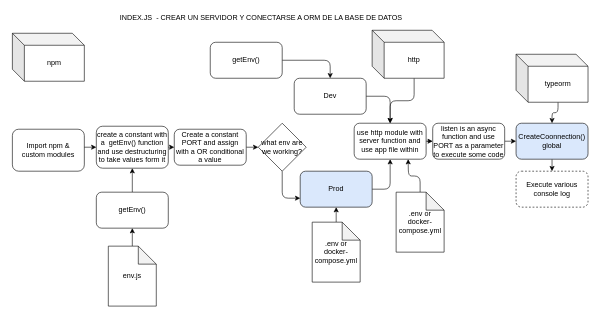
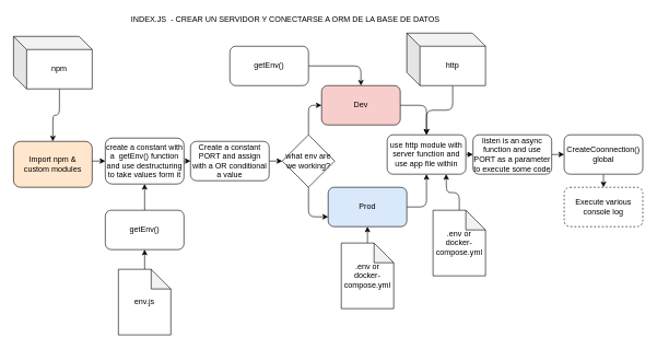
- <mxCell id="38" value="typeorm" style="shape=cube;whiteSpace=wrap;html=1;boundedLbl=1;backgroundOutline=1;darkOpacity=0.05;darkOpacity2=0.1;" vertex="1" parent="1"><mxGeometry x="860" y="90" width="120" height="80" as="geometry" /></mxCell>
- <mxCell id="18" value="Dev" style="rounded=1;whiteSpace=wrap;html=1;" parent="1" vertex="1"><mxGeometry x="490" y="130" width="120" height="60" as="geometry" /></mxCell>
+ <mxCell id="18" value="Dev" style="rounded=1;whiteSpace=wrap;html=1;fillColor=#f8cecc;" parent="1" vertex="1"><mxGeometry x="490" y="130" width="120" height="60" as="geometry" /></mxCell>
+ <mxCell id="14" style="edgeStyle=orthogonalEdgeStyle;html=1;exitX=0.5;exitY=0;exitDx=0;exitDy=0;entryX=0;entryY=0.5;entryDx=0;entryDy=0;" parent="1" source="16" target="18" edge="1"><mxGeometry relative="1" as="geometry" /></mxCell>
+ <mxCell id="34" style="edgeStyle=orthogonalEdgeStyle;html=1;exitX=0;exitY=0;exitDx=70;exitDy=80;exitPerimeter=0;" edge="1" parent="1" source="35" target="3"><mxGeometry relative="1" as="geometry" /></mxCell>
- <mxCell id="32" style="edgeStyle=orthogonalEdgeStyle;html=1;exitX=0;exitY=0;exitDx=70;exitDy=80;entryX=0.5;entryY=0;entryDx=0;entryDy=0;exitPerimeter=0;" parent="1" source="38" target="30" edge="1"><mxGeometry relative="1" as="geometry"><mxPoint x="920" y="190" as="sourcePoint" /></mxGeometry></mxCell>
- <mxCell id="30" value="CreateCoonnection() global" style="rounded=1;whiteSpace=wrap;html=1;fillColor=#dae8fc;" parent="1" vertex="1"><mxGeometry x="860" y="205" width="120" height="60" as="geometry" /></mxCell>
+ <mxCell id="30" value="CreateCoonnection() global" style="rounded=1;whiteSpace=wrap;html=1;" parent="1" vertex="1"><mxGeometry x="860" y="205" width="120" height="60" as="geometry" /></mxCell>
- <mxCell id="3" value="Import npm &amp;amp; &lt;br&gt;custom modules" style="rounded=1;whiteSpace=wrap;html=1;" parent="1" vertex="1"><mxGeometry x="20" y="215" width="120" height="70" as="geometry" /></mxCell>
+ <mxCell id="3" value="Import npm &amp;amp; &lt;br&gt;custom modules" style="rounded=1;whiteSpace=wrap;html=1;fillColor=#ffe6cc;" parent="1" vertex="1"><mxGeometry x="20" y="215" width="120" height="70" as="geometry" /></mxCell>
